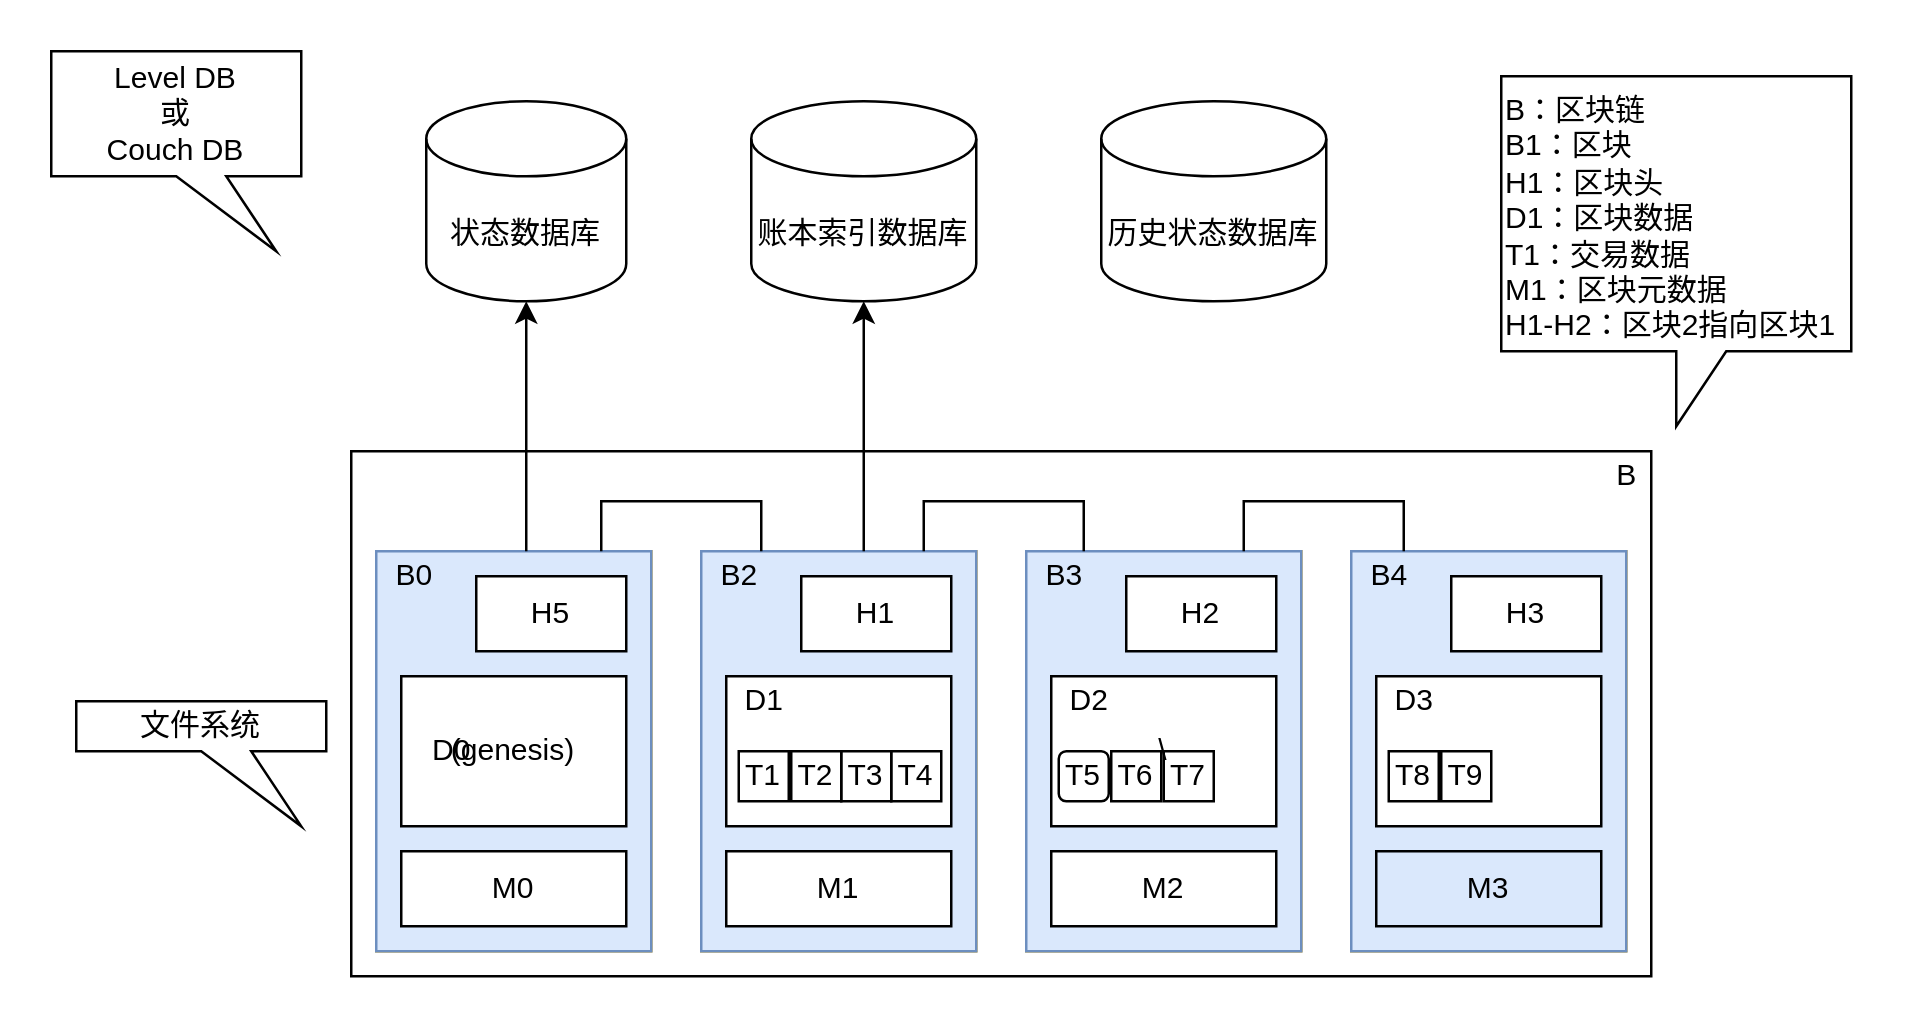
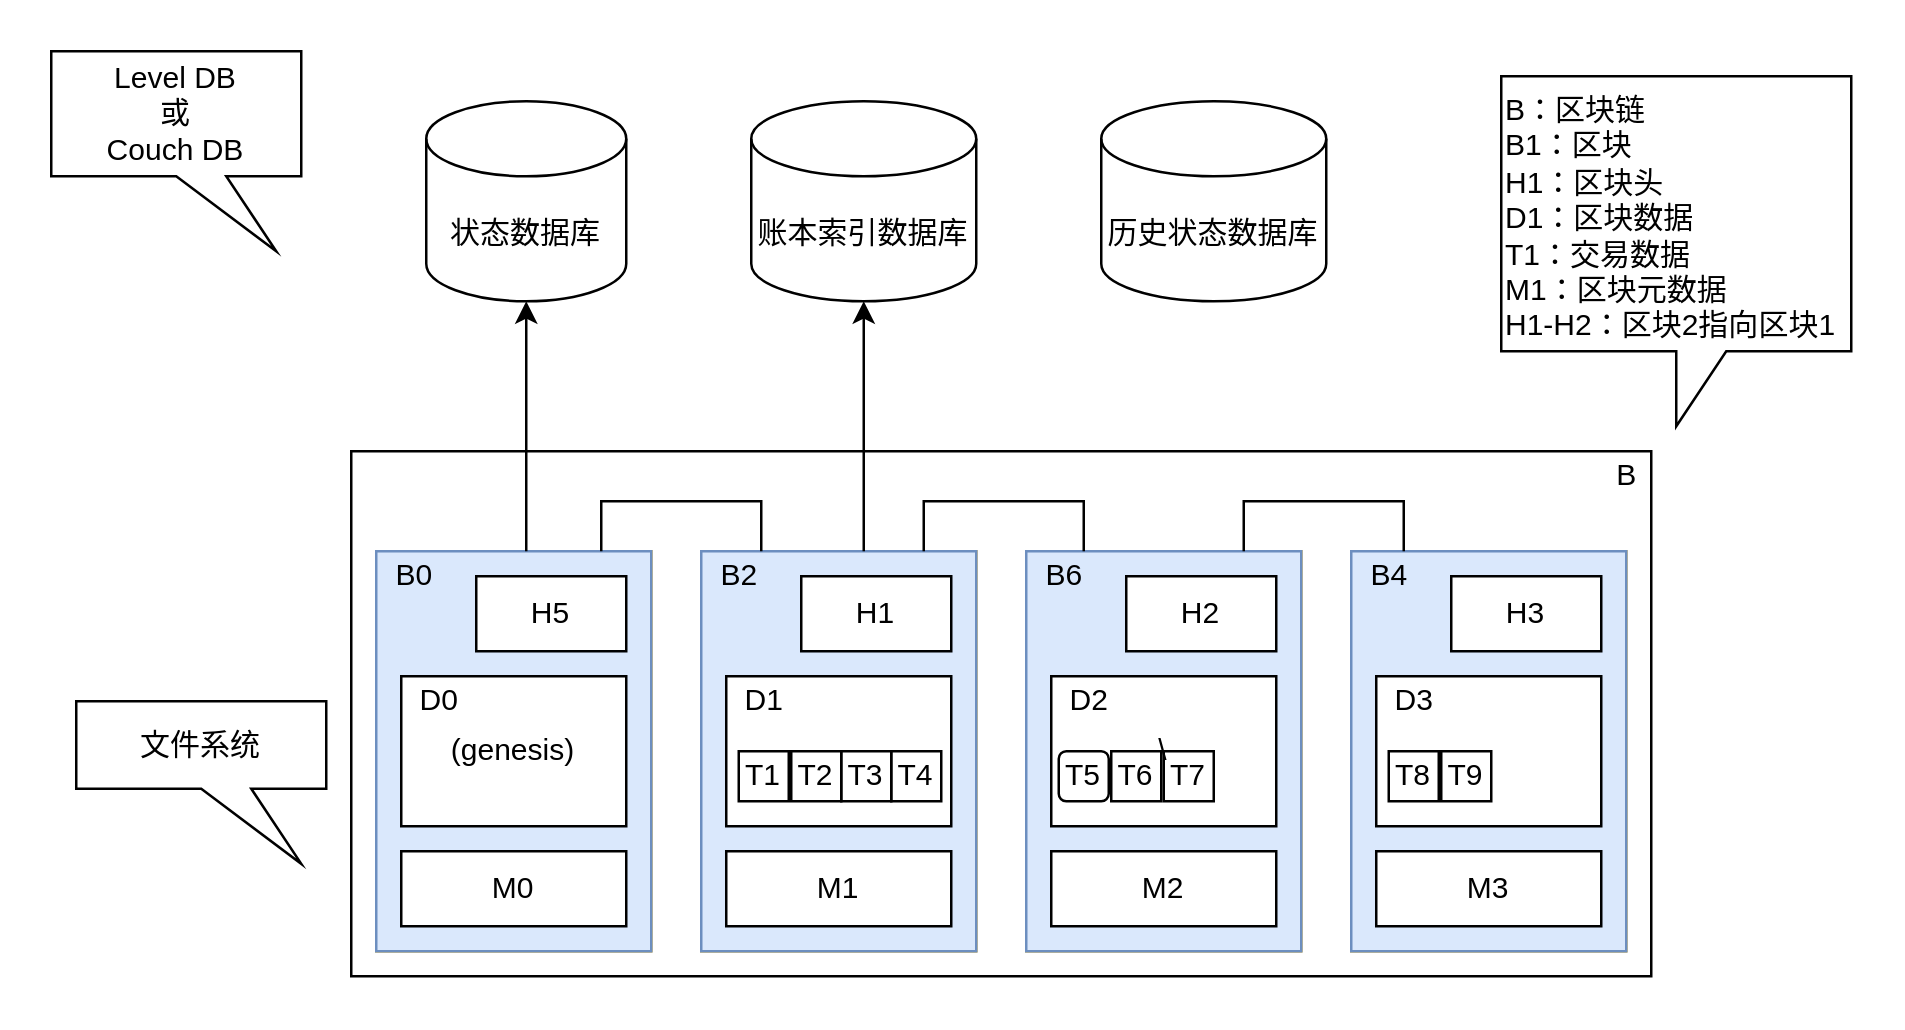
- <mxCell id="31" value="B3" style="text;html=1;resizable=0;autosize=1;align=center;verticalAlign=middle;points=[];fillColor=none;strokeColor=none;rounded=0;" parent="26" vertex="1"><mxGeometry width="30" height="20" as="geometry" /></mxCell>
+ <mxCell id="31" value="B6" style="text;html=1;resizable=0;autosize=1;align=center;verticalAlign=middle;points=[];fillColor=none;strokeColor=none;rounded=0;" parent="26" vertex="1"><mxGeometry width="30" height="20" as="geometry" /></mxCell>
- <mxCell id="10" value="D0" style="text;html=1;resizable=0;autosize=1;align=center;verticalAlign=middle;points=[];fillColor=none;strokeColor=none;rounded=0;" parent="6" vertex="1"><mxGeometry x="15" y="70" width="30" height="20" as="geometry" /></mxCell>
+ <mxCell id="10" value="D0" style="text;html=1;resizable=0;autosize=1;align=center;verticalAlign=middle;points=[];fillColor=none;strokeColor=none;rounded=0;" parent="6" vertex="1"><mxGeometry x="10" y="50" width="30" height="20" as="geometry" /></mxCell>
- <mxCell id="53" value="文件系统" style="shape=callout;whiteSpace=wrap;html=1;perimeter=calloutPerimeter;fillColor=none;gradientColor=none;position2=0.9;" parent="2" vertex="1"><mxGeometry x="10" y="260" width="100" height="50" as="geometry" /></mxCell>
+ <mxCell id="53" value="文件系统" style="shape=callout;whiteSpace=wrap;html=1;perimeter=calloutPerimeter;fillColor=none;gradientColor=none;position2=0.9;" parent="2" vertex="1"><mxGeometry x="10" y="260" width="100" height="65" as="geometry" /></mxCell>
- <mxCell id="38" value="M3" style="rounded=0;whiteSpace=wrap;html=1;fillColor=#dae8fc;" parent="37" vertex="1"><mxGeometry x="10" y="120" width="90" height="30" as="geometry" /></mxCell>
+ <mxCell id="38" value="M3" style="rounded=0;whiteSpace=wrap;html=1;" parent="37" vertex="1"><mxGeometry x="10" y="120" width="90" height="30" as="geometry" /></mxCell>
